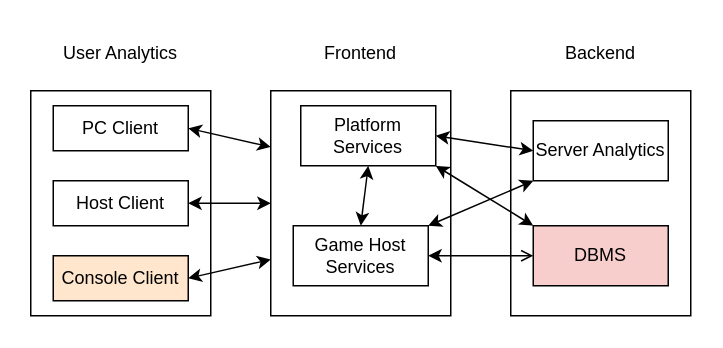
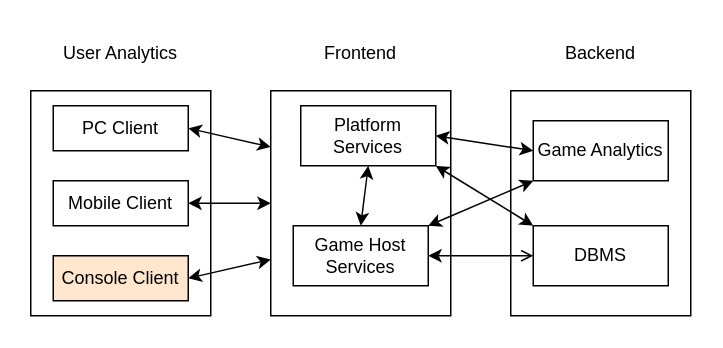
- <mxCell id="10" value="Server Analytics" style="rounded=0;whiteSpace=wrap;html=1;" vertex="1" parent="1"><mxGeometry x="355" y="80" width="90" height="40" as="geometry" /></mxCell>
+ <mxCell id="10" value="Game Analytics" style="rounded=0;whiteSpace=wrap;html=1;" vertex="1" parent="1"><mxGeometry x="355" y="80" width="90" height="40" as="geometry" /></mxCell>
- <mxCell id="3" value="Host Client" style="rounded=0;whiteSpace=wrap;html=1;" vertex="1" parent="1"><mxGeometry x="35" y="120" width="90" height="30" as="geometry" /></mxCell>
+ <mxCell id="3" value="Mobile Client" style="rounded=0;whiteSpace=wrap;html=1;" vertex="1" parent="1"><mxGeometry x="35" y="120" width="90" height="30" as="geometry" /></mxCell>
- <mxCell id="11" value="DBMS" style="rounded=0;whiteSpace=wrap;html=1;fillColor=#f8cecc;" vertex="1" parent="1"><mxGeometry x="355" y="150" width="90" height="40" as="geometry" /></mxCell>
+ <mxCell id="11" value="DBMS" style="rounded=0;whiteSpace=wrap;html=1;" vertex="1" parent="1"><mxGeometry x="355" y="150" width="90" height="40" as="geometry" /></mxCell>
